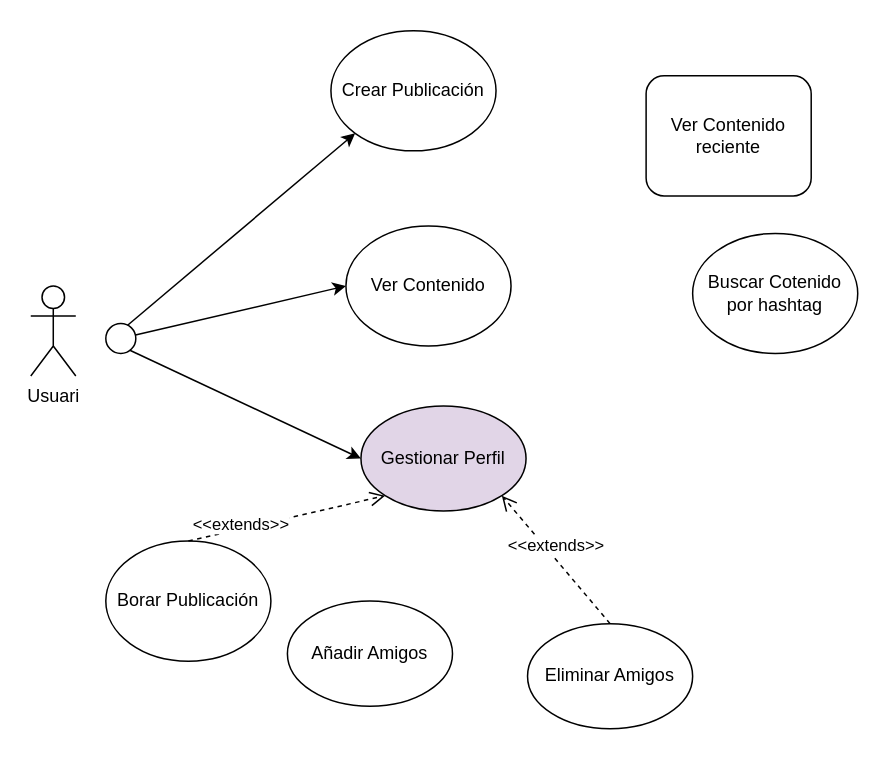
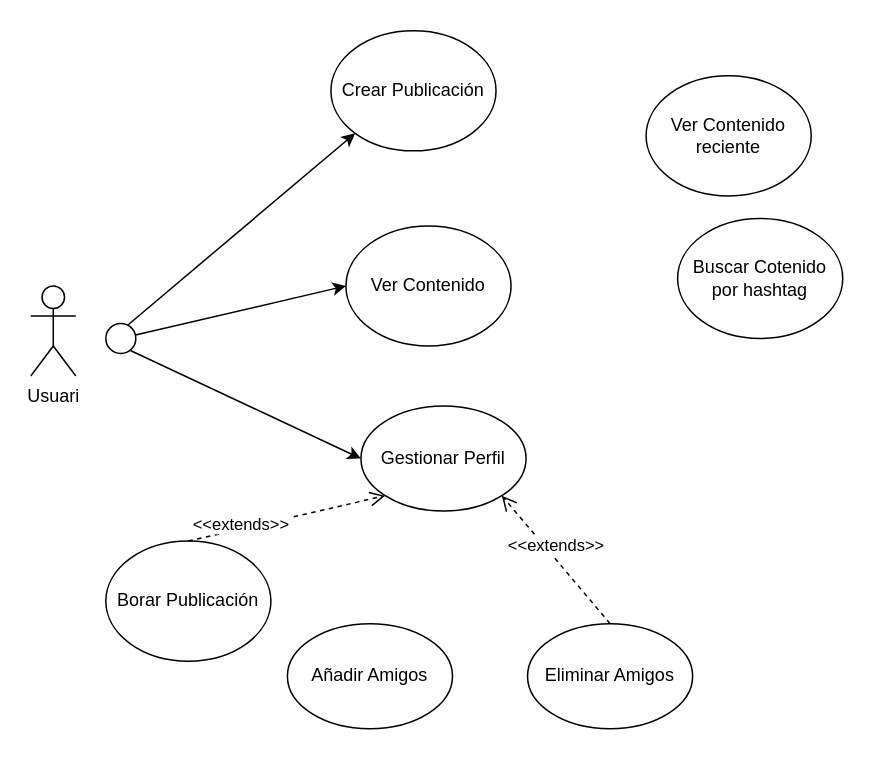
- <mxCell id="16" value="Ver Contenido reciente" style="whiteSpace=wrap;html=1;rounded=1;" parent="1" vertex="1"><mxGeometry x="430" y="50" width="110" height="80" as="geometry" /></mxCell>
+ <mxCell id="16" value="Ver Contenido reciente" style="ellipse;whiteSpace=wrap;html=1;" parent="1" vertex="1"><mxGeometry x="430" y="50" width="110" height="80" as="geometry" /></mxCell>
- <mxCell id="15" value="Buscar Cotenido por hashtag" style="ellipse;whiteSpace=wrap;html=1;" parent="1" vertex="1"><mxGeometry x="461" y="155" width="110" height="80" as="geometry" /></mxCell>
+ <mxCell id="15" value="Buscar Cotenido por hashtag" style="ellipse;whiteSpace=wrap;html=1;" parent="1" vertex="1"><mxGeometry x="451" y="145" width="110" height="80" as="geometry" /></mxCell>
- <mxCell id="5" value="Gestionar Perfil" style="ellipse;whiteSpace=wrap;html=1;fillColor=#e1d5e7;" parent="1" vertex="1"><mxGeometry x="240" y="270" width="110" height="70" as="geometry" /></mxCell>
+ <mxCell id="5" value="Gestionar Perfil" style="ellipse;whiteSpace=wrap;html=1;" parent="1" vertex="1"><mxGeometry x="240" y="270" width="110" height="70" as="geometry" /></mxCell>
- <mxCell id="14" value="Añadir Amigos" style="ellipse;whiteSpace=wrap;html=1;" parent="1" vertex="1"><mxGeometry x="191" y="400" width="110" height="70" as="geometry" /></mxCell>
+ <mxCell id="14" value="Añadir Amigos" style="ellipse;whiteSpace=wrap;html=1;" parent="1" vertex="1"><mxGeometry x="191" y="415" width="110" height="70" as="geometry" /></mxCell>
